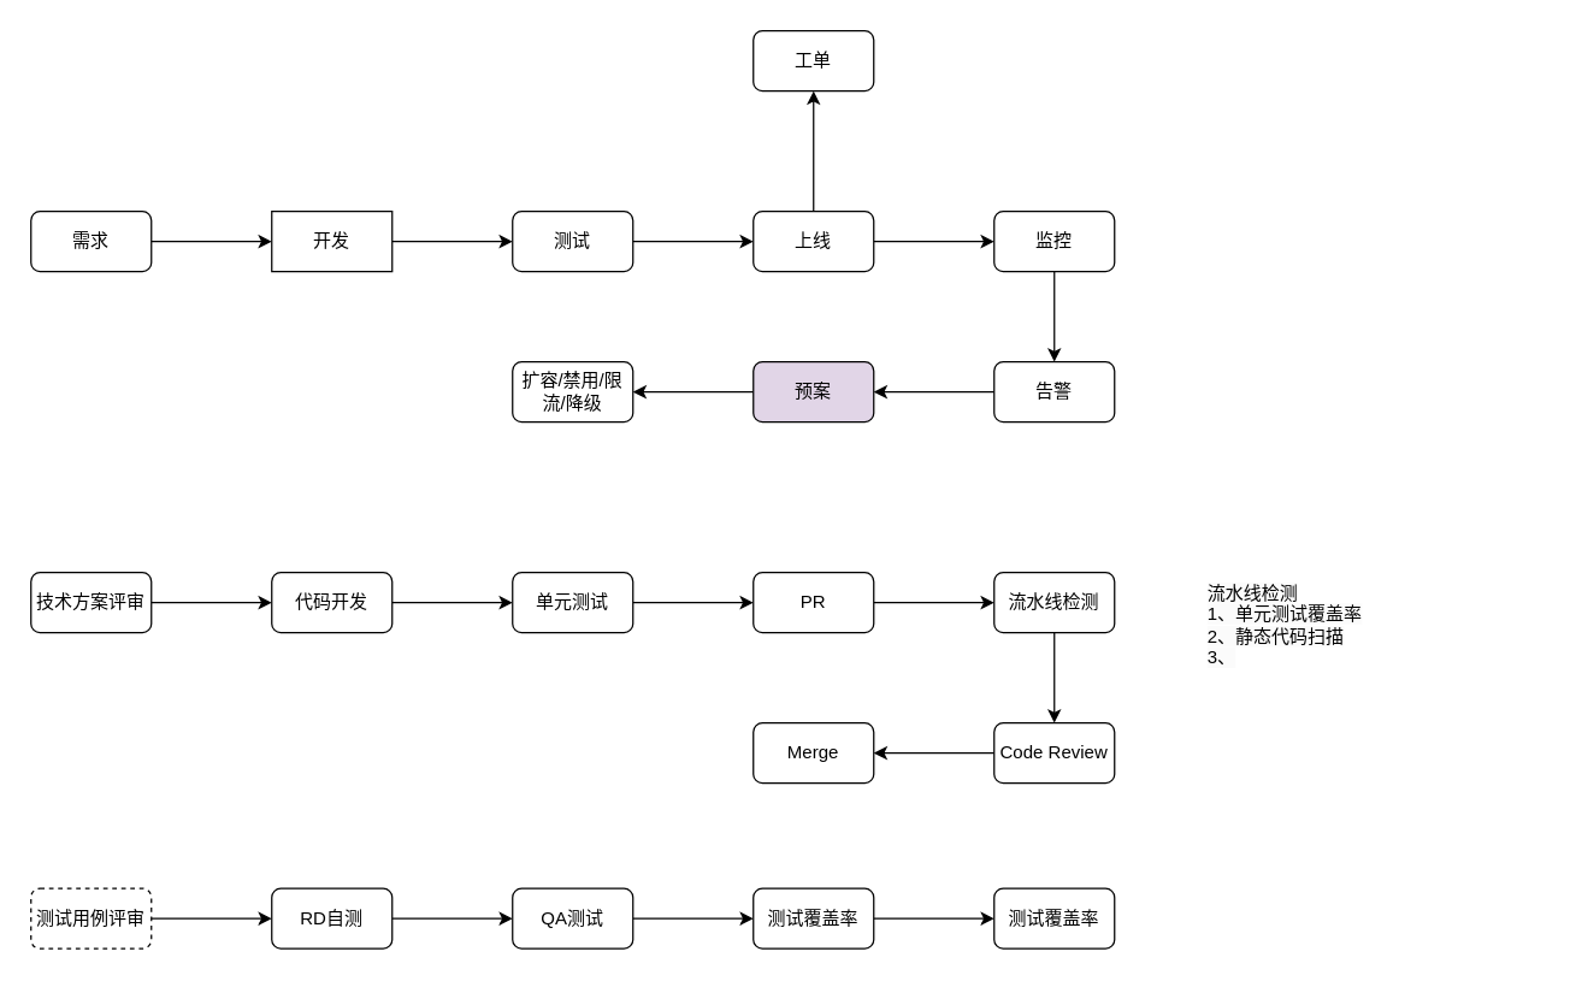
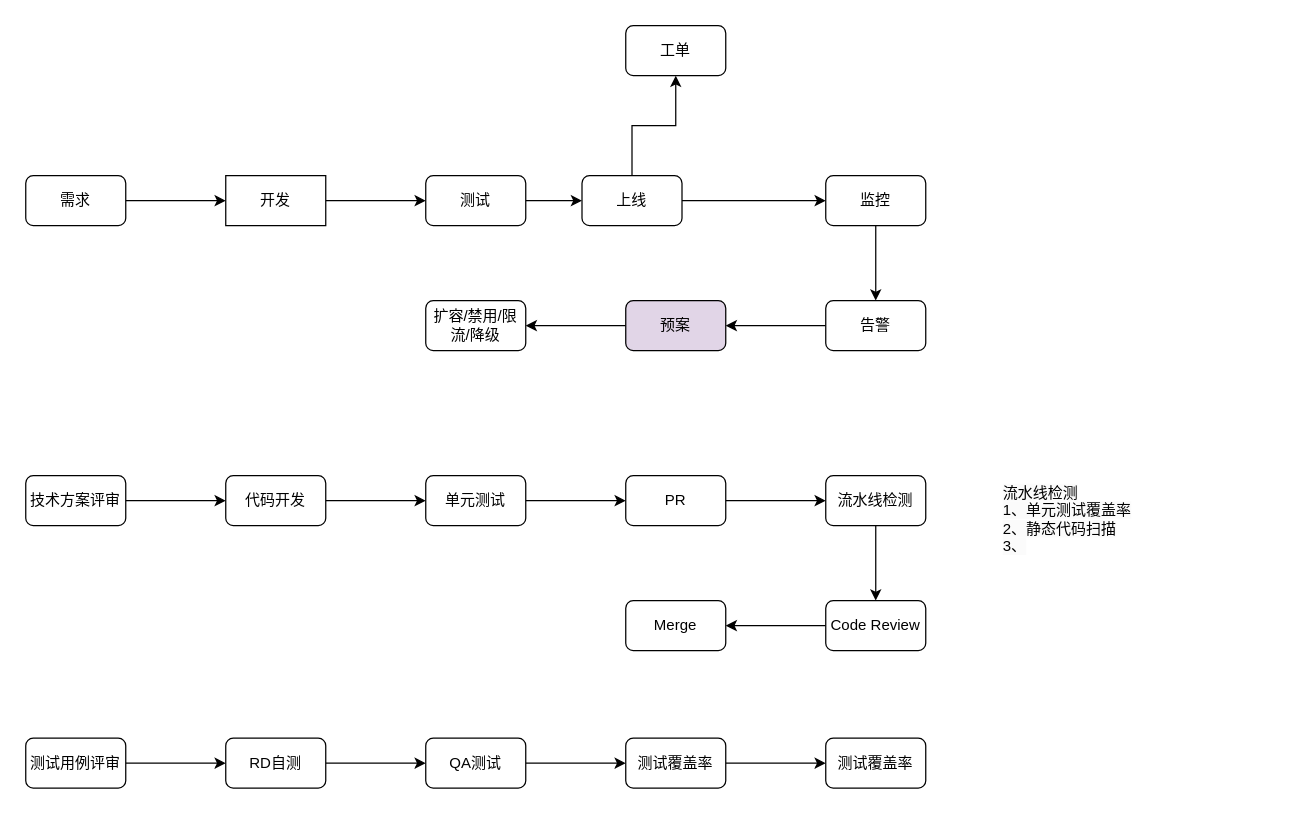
- <mxCell id="10" value="上线" style="rounded=1;whiteSpace=wrap;html=1;" vertex="1" parent="1"><mxGeometry x="500" y="140" width="80" height="40" as="geometry" /></mxCell>
+ <mxCell id="10" value="上线" style="rounded=1;whiteSpace=wrap;html=1;" vertex="1" parent="1"><mxGeometry x="465" y="140" width="80" height="40" as="geometry" /></mxCell>
- <mxCell id="20" value="测试用例评审" style="rounded=1;whiteSpace=wrap;html=1;dashed=1;" vertex="1" parent="1"><mxGeometry x="20" y="590" width="80" height="40" as="geometry" /></mxCell>
+ <mxCell id="20" value="测试用例评审" style="rounded=1;whiteSpace=wrap;html=1;" vertex="1" parent="1"><mxGeometry x="20" y="590" width="80" height="40" as="geometry" /></mxCell>
